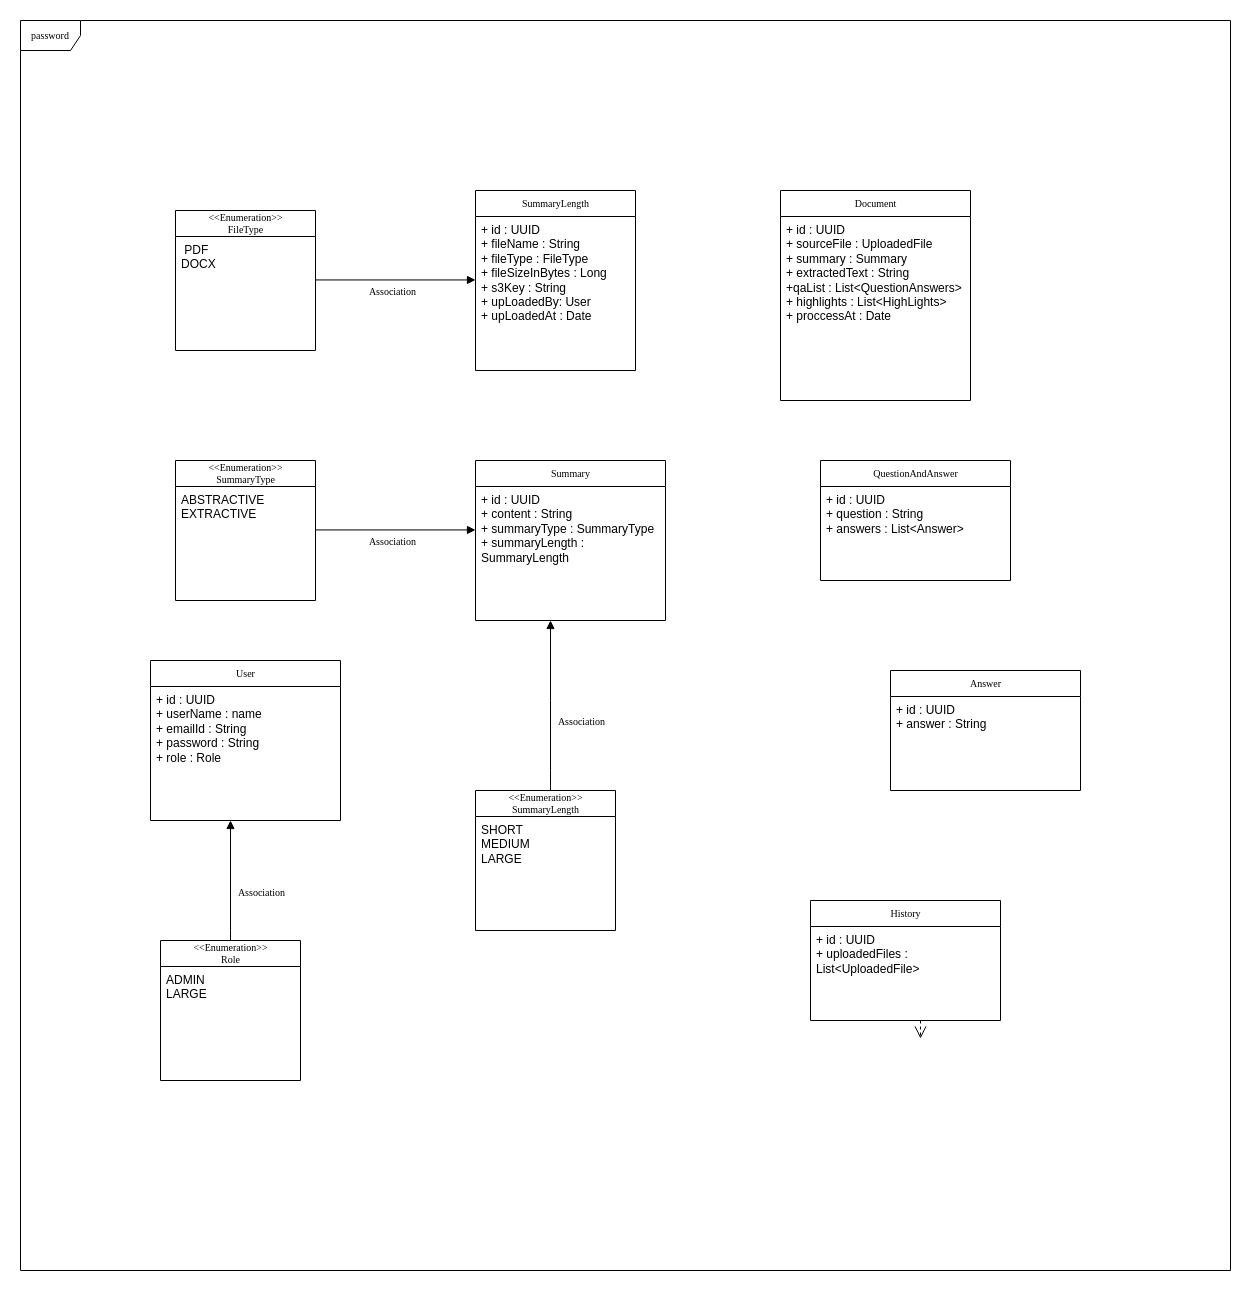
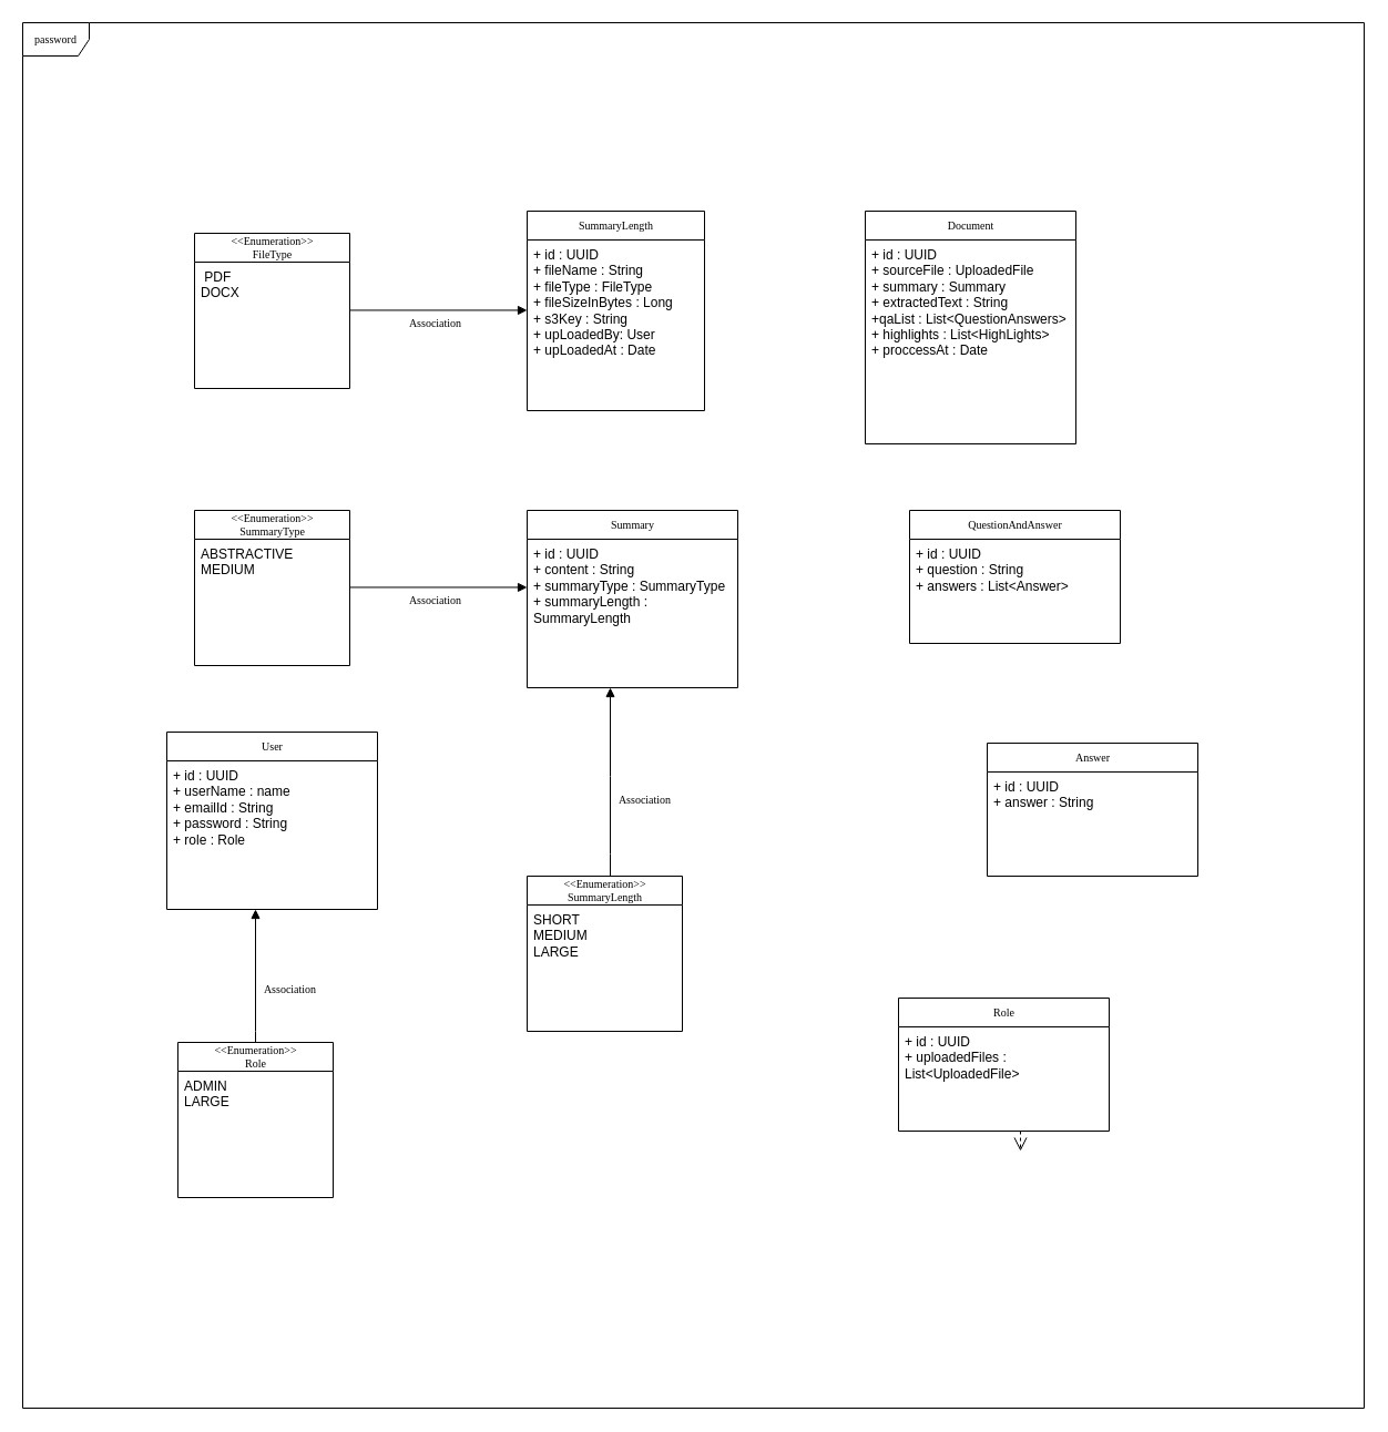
- <mxCell id="19" value="ABSTRACTIVE&lt;div&gt;EXTRACTIVE&lt;/div&gt;" style="text;html=1;strokeColor=none;fillColor=none;align=left;verticalAlign=top;spacingLeft=4;spacingRight=4;whiteSpace=wrap;overflow=hidden;rotatable=0;points=[[0,0.5],[1,0.5]];portConstraint=eastwest;" vertex="1" parent="18"><mxGeometry y="26" width="140" height="114" as="geometry" /></mxCell>
+ <mxCell id="19" value="ABSTRACTIVE&lt;div&gt;MEDIUM&lt;/div&gt;" style="text;html=1;strokeColor=none;fillColor=none;align=left;verticalAlign=top;spacingLeft=4;spacingRight=4;whiteSpace=wrap;overflow=hidden;rotatable=0;points=[[0,0.5],[1,0.5]];portConstraint=eastwest;" vertex="1" parent="18"><mxGeometry y="26" width="140" height="114" as="geometry" /></mxCell>
- <mxCell id="32" value="History" style="swimlane;html=1;fontStyle=0;childLayout=stackLayout;horizontal=1;startSize=26;fillColor=none;horizontalStack=0;resizeParent=1;resizeLast=0;collapsible=1;marginBottom=0;swimlaneFillColor=#ffffff;rounded=0;shadow=0;comic=0;labelBackgroundColor=none;strokeWidth=1;fontFamily=Verdana;fontSize=10;align=center;" vertex="1" parent="1"><mxGeometry x="810" y="900" width="190" height="120" as="geometry" /></mxCell>
+ <mxCell id="32" value="Role" style="swimlane;html=1;fontStyle=0;childLayout=stackLayout;horizontal=1;startSize=26;fillColor=none;horizontalStack=0;resizeParent=1;resizeLast=0;collapsible=1;marginBottom=0;swimlaneFillColor=#ffffff;rounded=0;shadow=0;comic=0;labelBackgroundColor=none;strokeWidth=1;fontFamily=Verdana;fontSize=10;align=center;" vertex="1" parent="1"><mxGeometry x="810" y="900" width="190" height="120" as="geometry" /></mxCell>
